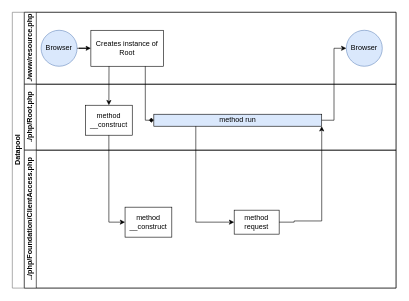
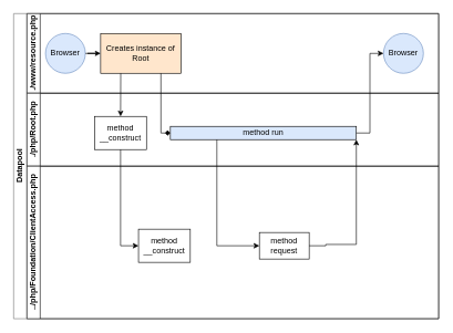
- <mxCell id="5" value="Creates instance of&lt;br&gt;Root" style="rounded=0;whiteSpace=wrap;html=1;fontFamily=Helvetica;fontSize=12;fontColor=#000000;align=center;" parent="3" vertex="1"><mxGeometry x="111" y="30" width="121" height="60" as="geometry" /></mxCell>
+ <mxCell id="5" value="Creates instance of&lt;br&gt;Root" style="rounded=0;whiteSpace=wrap;html=1;fontFamily=Helvetica;fontSize=12;fontColor=#000000;align=center;fillColor=#ffe6cc;" parent="3" vertex="1"><mxGeometry x="111" y="30" width="121" height="60" as="geometry" /></mxCell>
